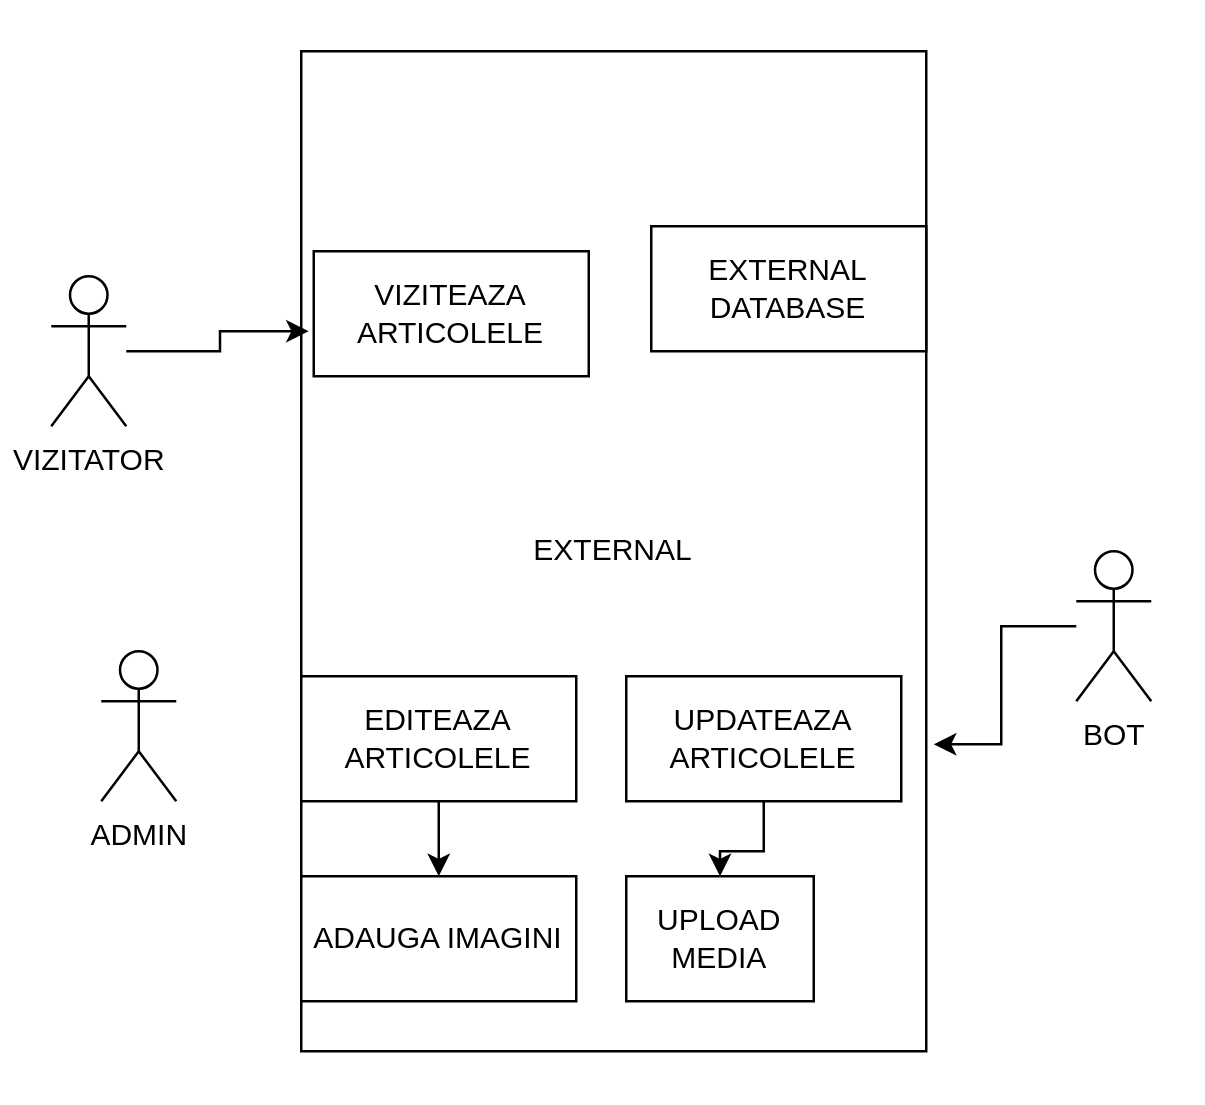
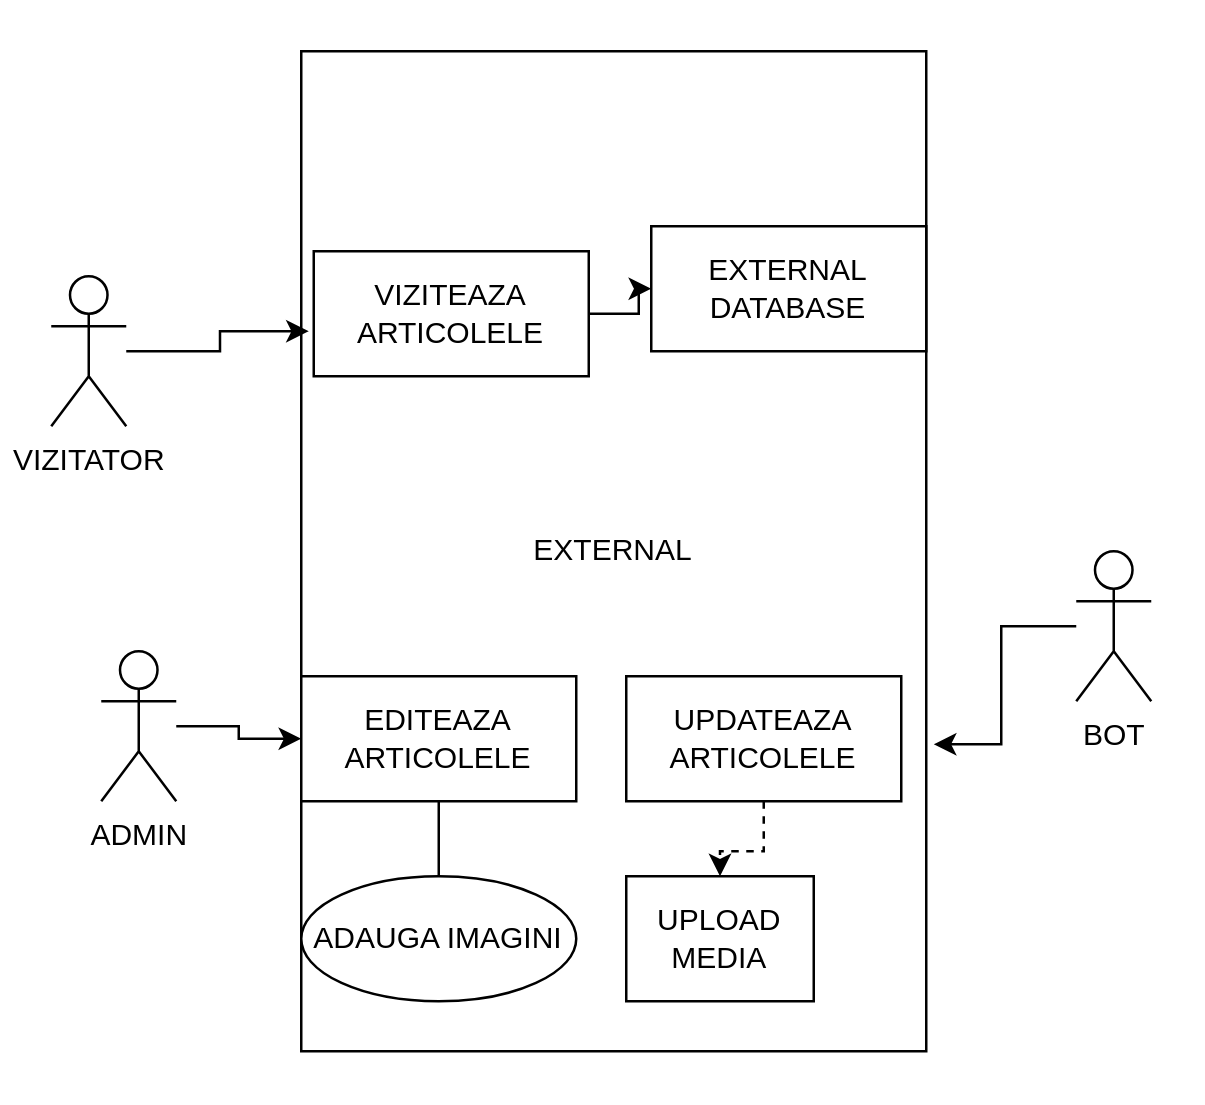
+ <mxCell id="8" value="" style="edgeStyle=orthogonalEdgeStyle;rounded=0;orthogonalLoop=1;jettySize=auto;html=1;" edge="1" parent="1" source="9" target="15"><mxGeometry relative="1" as="geometry" /></mxCell>
+ <mxCell id="5" style="edgeStyle=orthogonalEdgeStyle;rounded=0;orthogonalLoop=1;jettySize=auto;html=1;entryX=0;entryY=0.5;entryDx=0;entryDy=0;" edge="1" parent="1" source="6" target="11"><mxGeometry relative="1" as="geometry" /></mxCell>
- <mxCell id="12" value="" style="edgeStyle=orthogonalEdgeStyle;rounded=0;orthogonalLoop=1;jettySize=auto;html=1;" edge="1" parent="1" source="13" target="16"><mxGeometry relative="1" as="geometry" /></mxCell>
+ <mxCell id="12" value="" style="edgeStyle=orthogonalEdgeStyle;rounded=0;orthogonalLoop=1;jettySize=auto;html=1;dashed=1;" edge="1" parent="1" source="13" target="16"><mxGeometry relative="1" as="geometry" /></mxCell>
- <mxCell id="10" value="" style="edgeStyle=orthogonalEdgeStyle;rounded=0;orthogonalLoop=1;jettySize=auto;html=1;" edge="1" parent="1" source="11" target="17"><mxGeometry relative="1" as="geometry" /></mxCell>
+ <mxCell id="10" value="" style="edgeStyle=orthogonalEdgeStyle;rounded=0;orthogonalLoop=1;jettySize=auto;html=1;endArrow=none;" edge="1" parent="1" source="11" target="17"><mxGeometry relative="1" as="geometry" /></mxCell>
- <mxCell id="17" value="ADAUGA IMAGINI" style="html=1;whiteSpace=wrap;" vertex="1" parent="1"><mxGeometry x="120" y="350" width="110" height="50" as="geometry" /></mxCell>
+ <mxCell id="17" value="ADAUGA IMAGINI" style="ellipse;html=1;whiteSpace=wrap;" vertex="1" parent="1"><mxGeometry x="120" y="350" width="110" height="50" as="geometry" /></mxCell>
